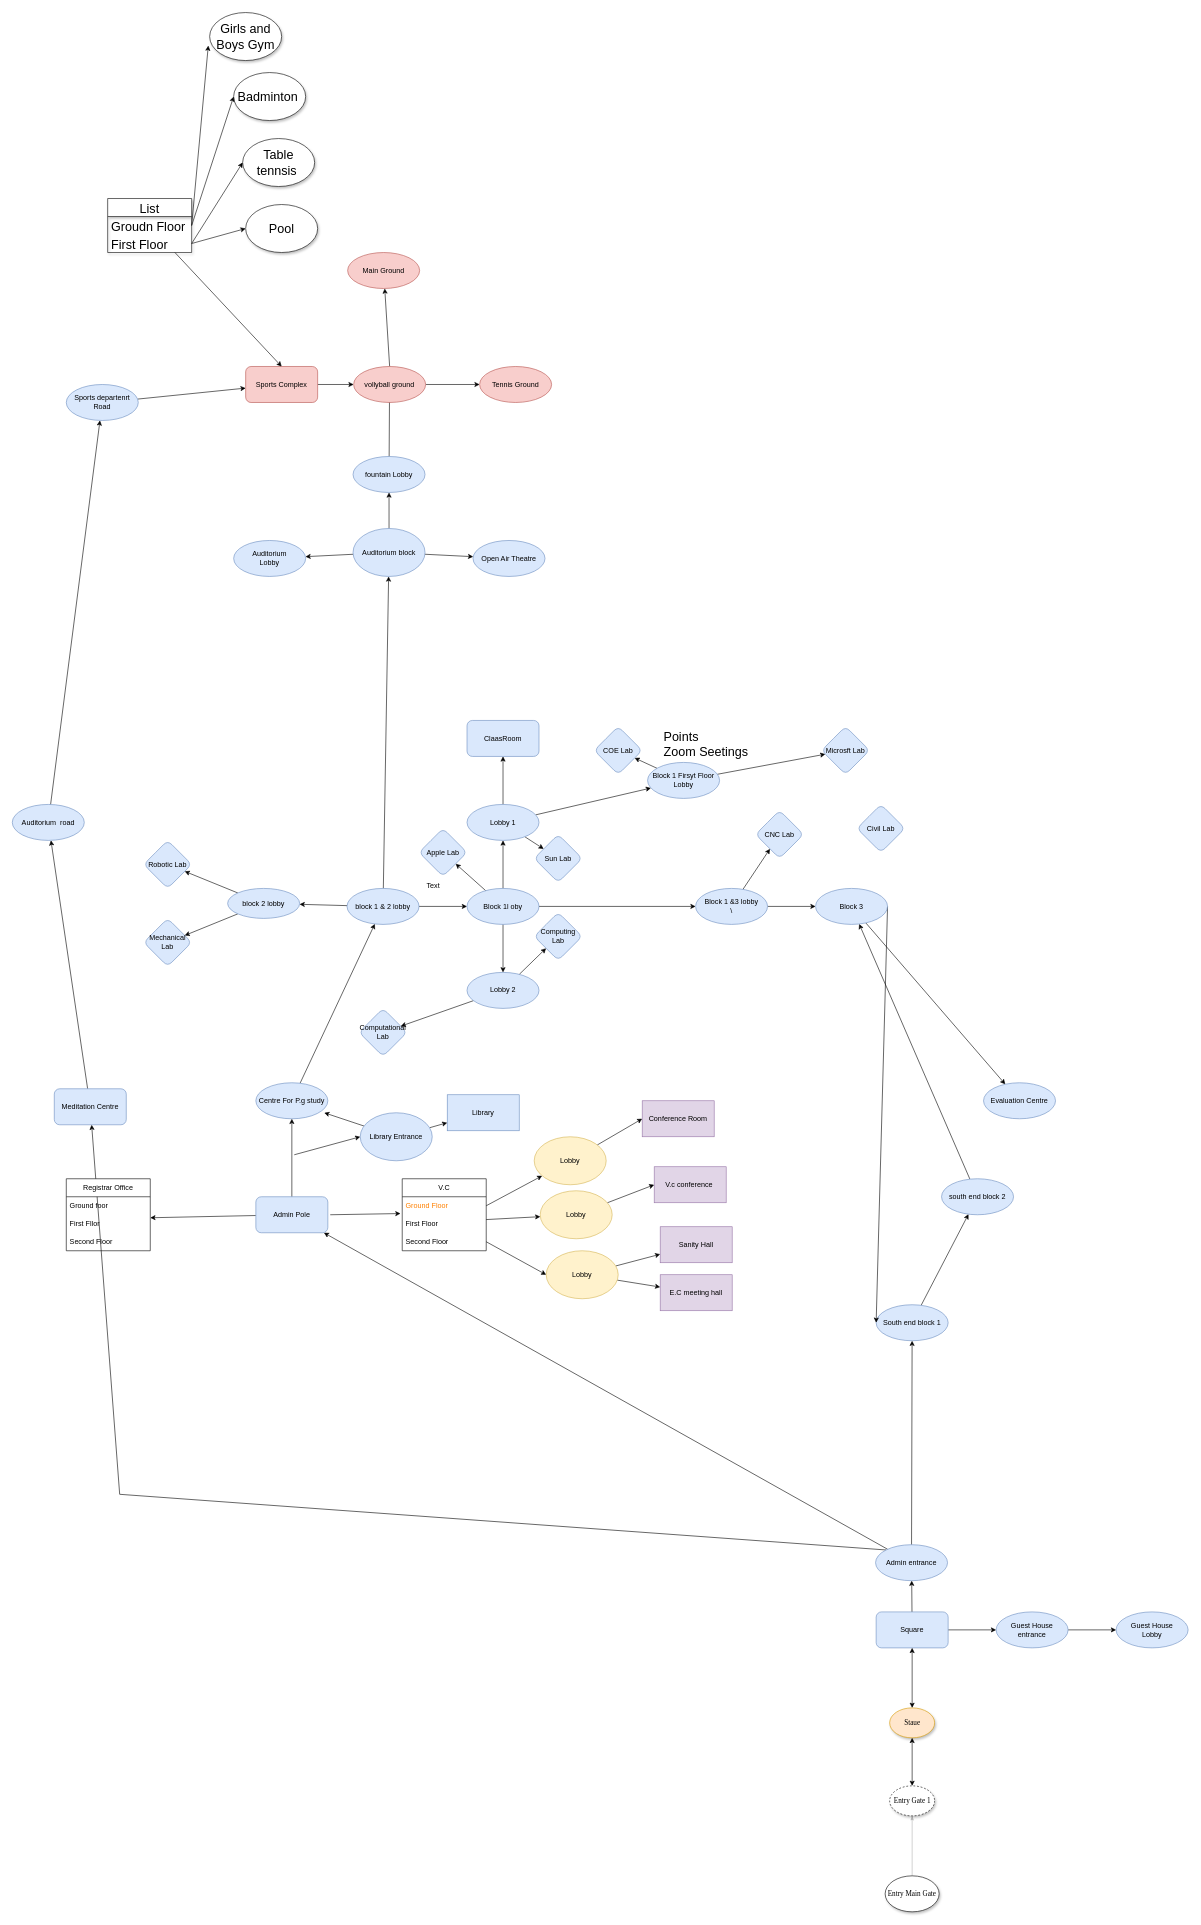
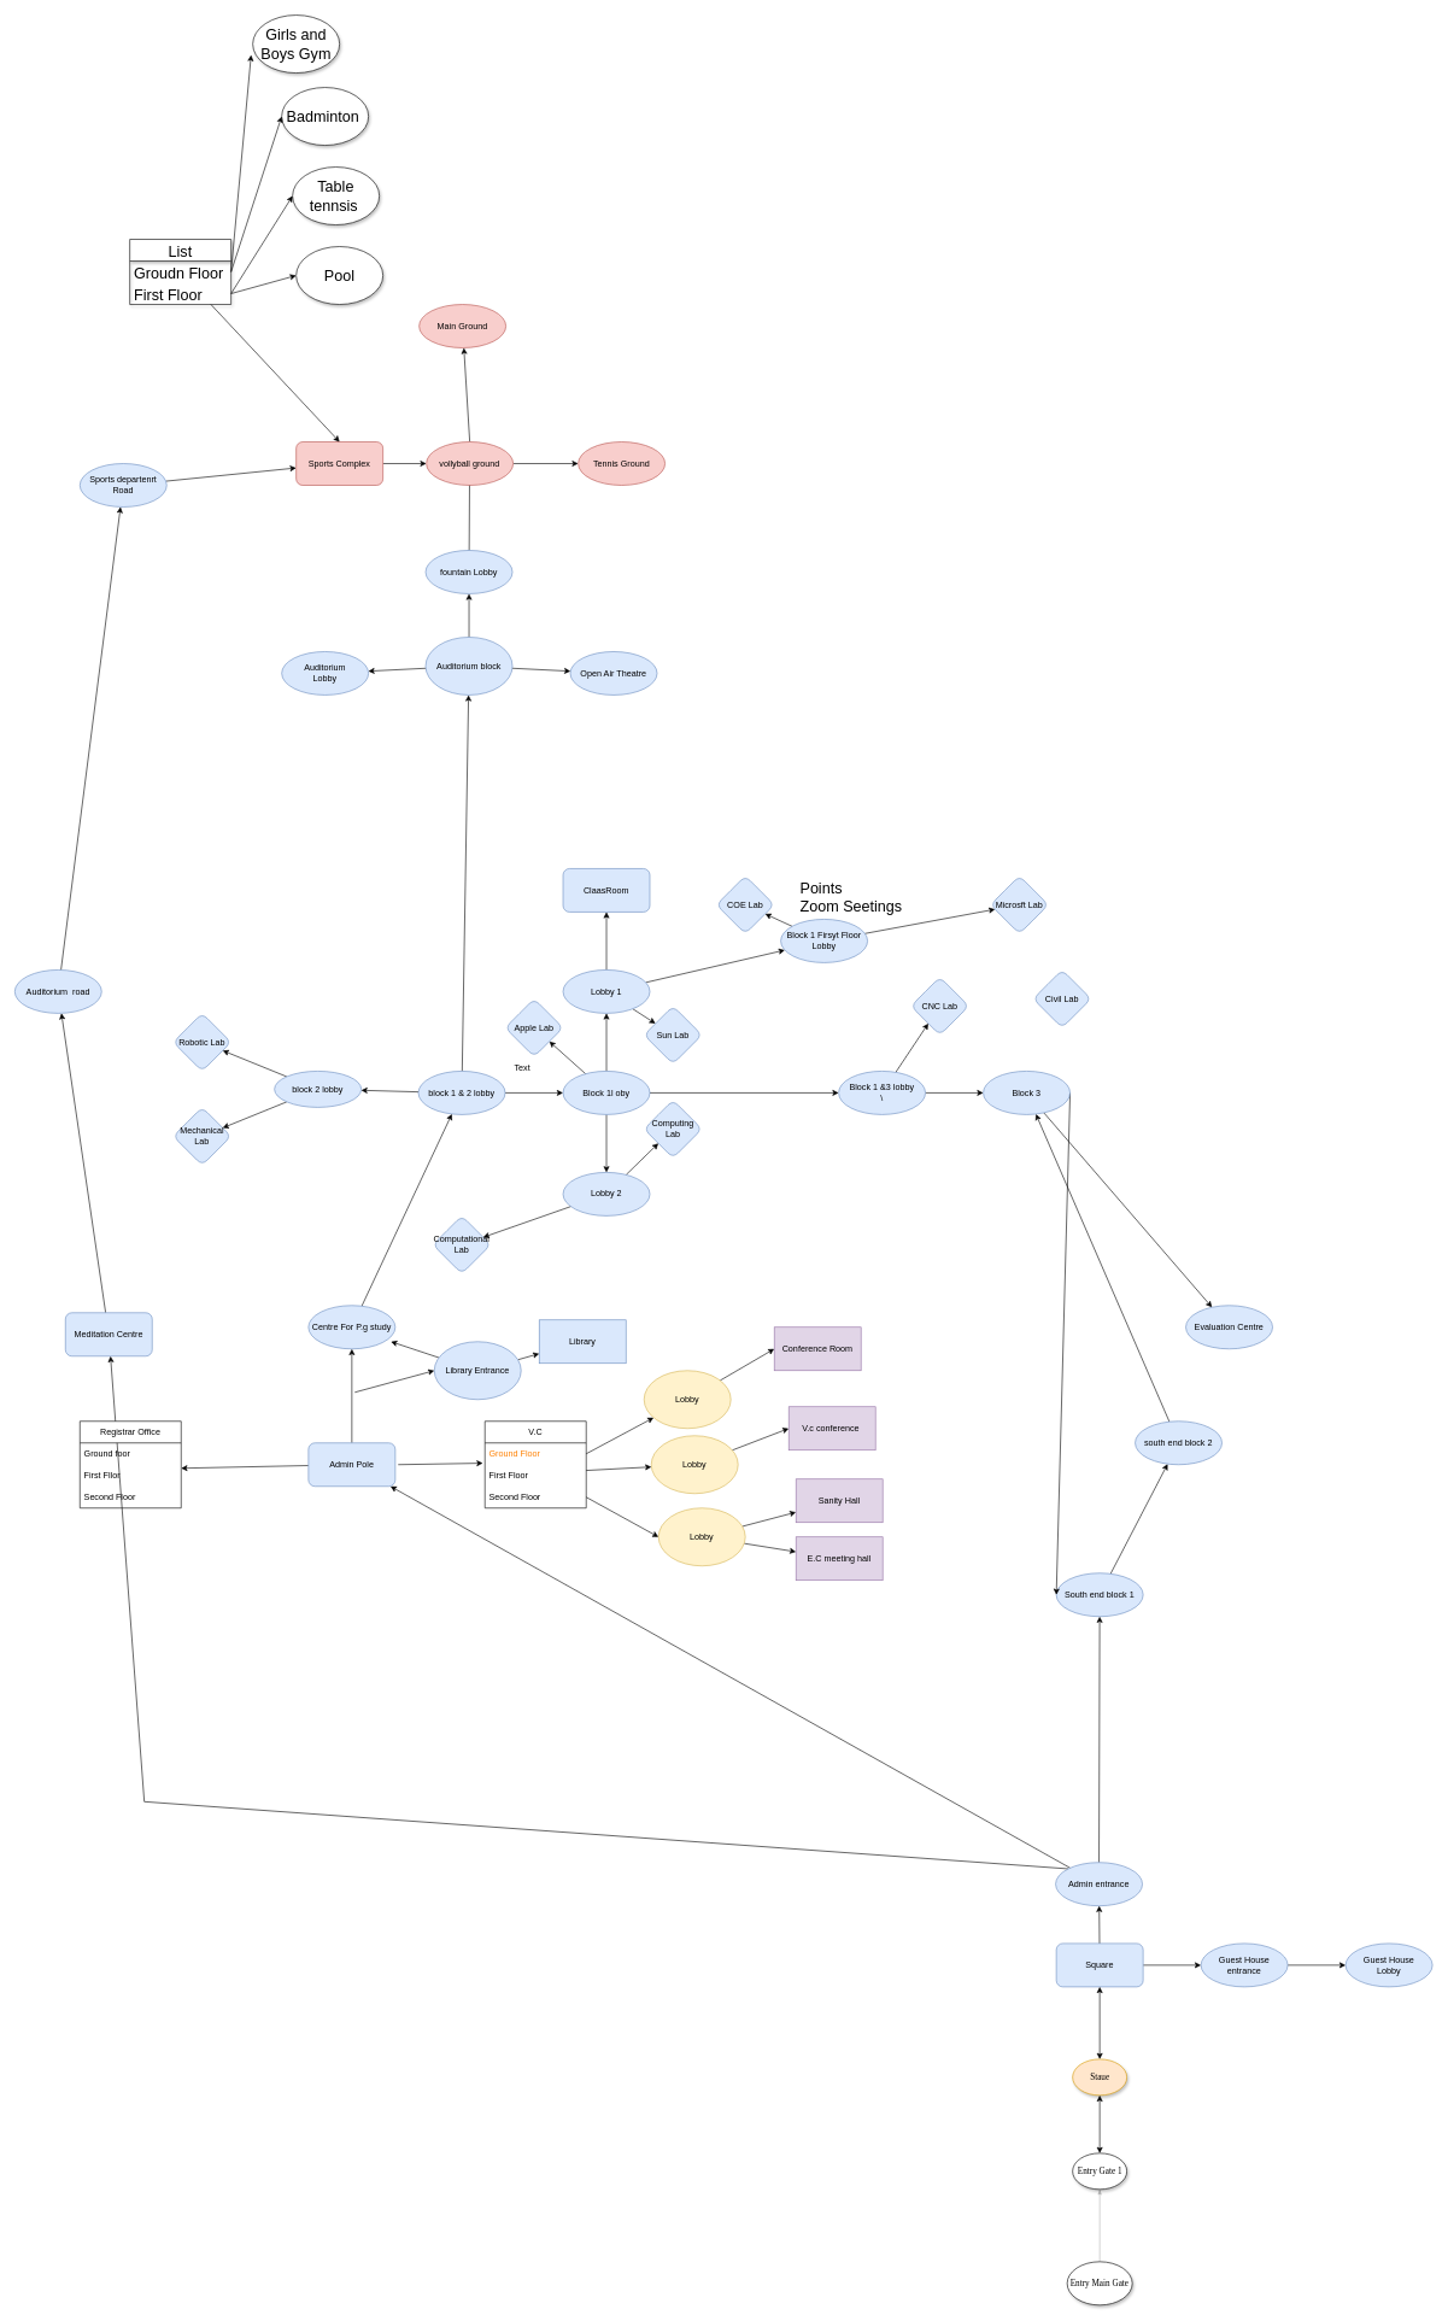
- <mxCell id="4" value="&lt;span&gt;Entry Gate 1&lt;/span&gt;" style="ellipse;whiteSpace=wrap;html=1;rounded=0;shadow=1;comic=0;labelBackgroundColor=none;strokeWidth=1;fontFamily=Verdana;fontSize=12;align=center;dashed=1;" parent="1" vertex="1"><mxGeometry x="1482.5" y="2976" width="75" height="50" as="geometry" /></mxCell>
+ <mxCell id="4" value="&lt;span&gt;Entry Gate 1&lt;/span&gt;" style="ellipse;whiteSpace=wrap;html=1;rounded=0;shadow=1;comic=0;labelBackgroundColor=none;strokeWidth=1;fontFamily=Verdana;fontSize=12;align=center;" parent="1" vertex="1"><mxGeometry x="1482.5" y="2976" width="75" height="50" as="geometry" /></mxCell>
